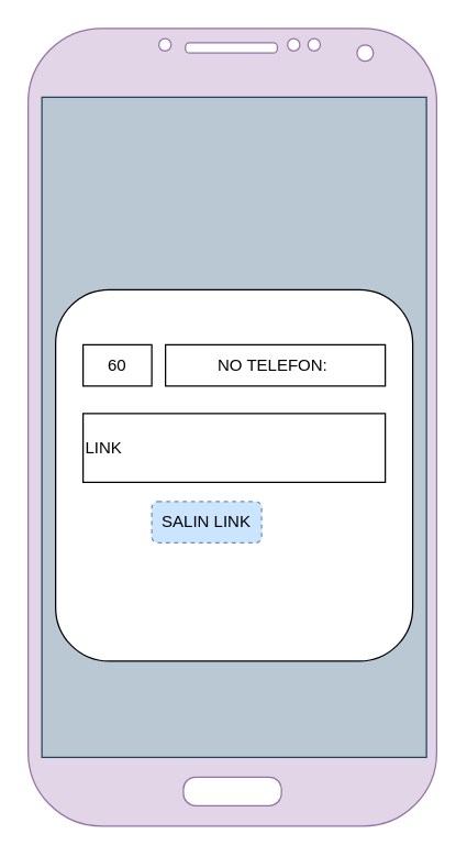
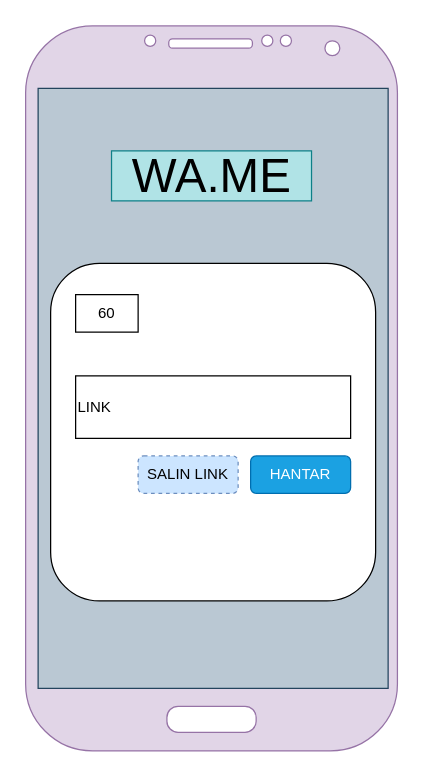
+ <mxCell id="5" value="&lt;font style=&quot;font-size: 38px&quot;&gt;WA.ME&lt;/font&gt;" style="text;html=1;strokeColor=#0e8088;fillColor=#b0e3e6;align=center;verticalAlign=middle;whiteSpace=wrap;rounded=0;" vertex="1" parent="1"><mxGeometry x="88.72" y="120" width="160" height="40" as="geometry" /></mxCell>
- <mxCell id="6" value="60" style="text;html=1;fillColor=none;align=center;verticalAlign=middle;whiteSpace=wrap;rounded=0;strokeColor=#000000;" vertex="1" parent="1"><mxGeometry x="60" y="250" width="50" height="30" as="geometry" /></mxCell>
+ <mxCell id="6" value="60" style="text;html=1;fillColor=none;align=center;verticalAlign=middle;whiteSpace=wrap;rounded=0;strokeColor=#000000;" vertex="1" parent="1"><mxGeometry x="60" y="235" width="50" height="30" as="geometry" /></mxCell>
- <mxCell id="7" value="NO TELEFON:&amp;nbsp;" style="text;html=1;fillColor=none;align=center;verticalAlign=middle;whiteSpace=wrap;rounded=0;strokeColor=#000000;" vertex="1" parent="1"><mxGeometry x="120" y="250" width="160" height="30" as="geometry" /></mxCell>
+ <mxCell id="9" value="HANTAR" style="rounded=1;whiteSpace=wrap;html=1;strokeColor=#006EAF;fillColor=#1ba1e2;fontColor=#ffffff;" vertex="1" parent="1"><mxGeometry x="200" y="364" width="80" height="30" as="geometry" /></mxCell>
